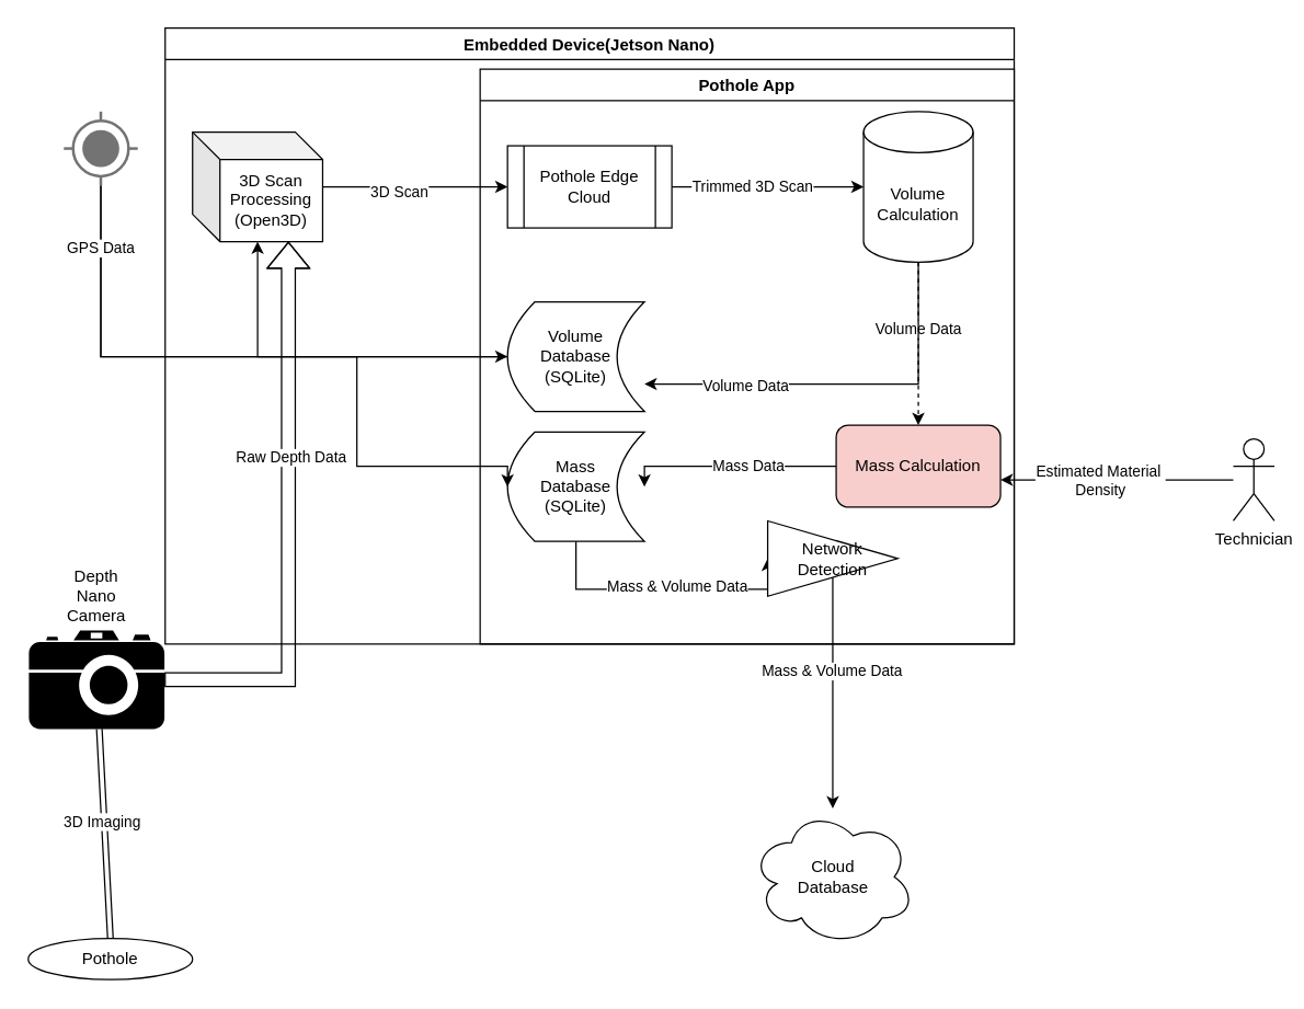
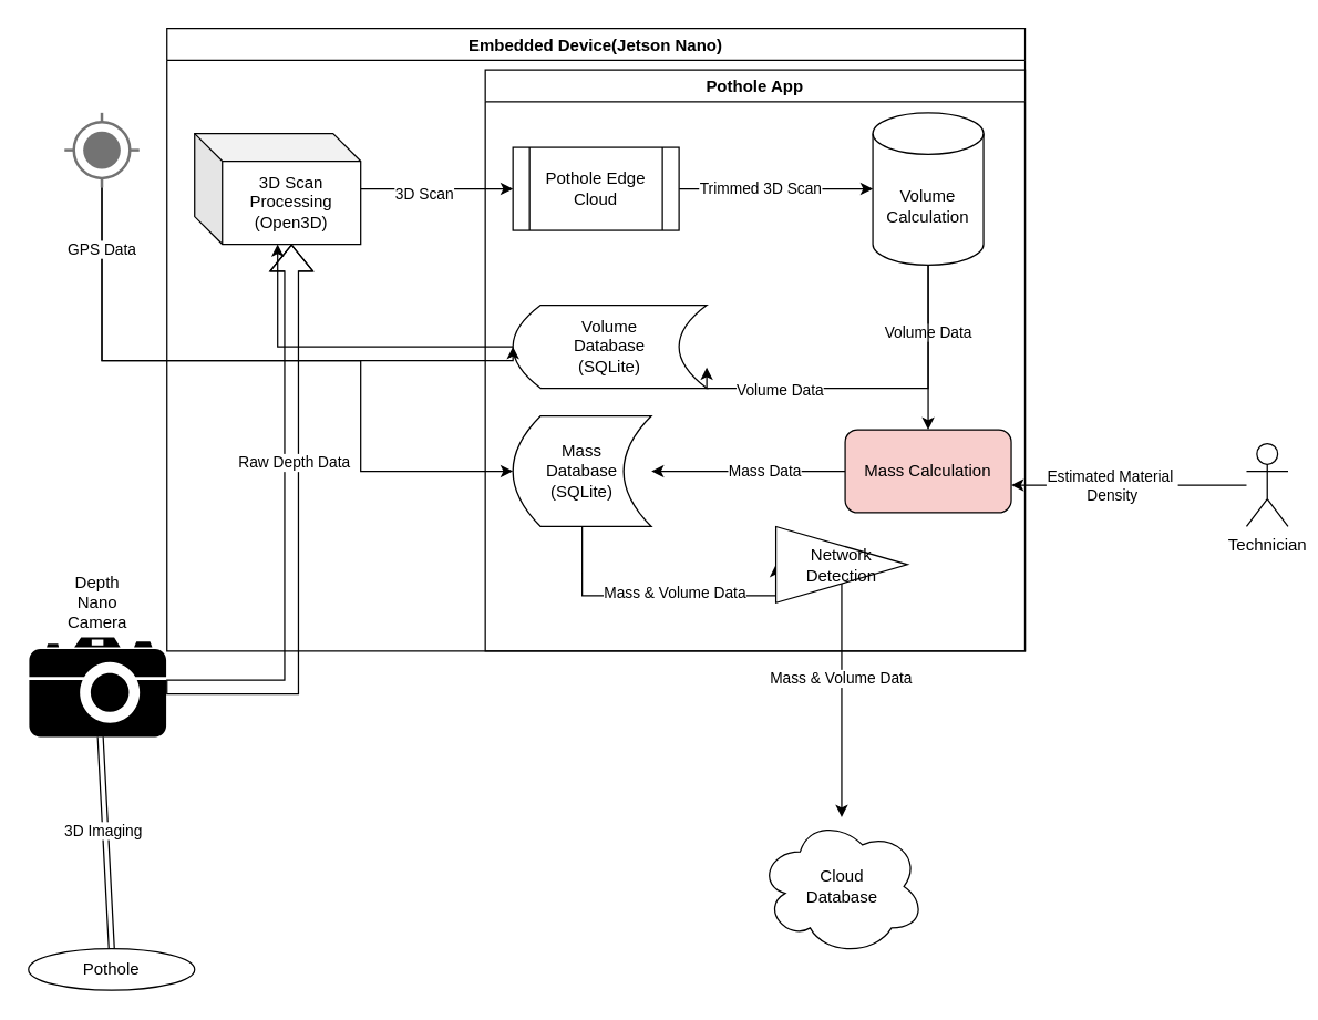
- <mxCell id="11" value="3D Scan Processing&lt;br&gt;(Open3D)" style="shape=cube;whiteSpace=wrap;html=1;boundedLbl=1;backgroundOutline=1;darkOpacity=0.05;darkOpacity2=0.1;" parent="1" vertex="1"><mxGeometry x="140" y="96" width="95" height="80" as="geometry" /></mxCell>
+ <mxCell id="11" value="3D Scan Processing&lt;br&gt;(Open3D)" style="shape=cube;whiteSpace=wrap;html=1;boundedLbl=1;backgroundOutline=1;darkOpacity=0.05;darkOpacity2=0.1;" parent="1" vertex="1"><mxGeometry x="140" y="96" width="120" height="80" as="geometry" /></mxCell>
- <mxCell id="25" value="Volume &lt;br&gt;Database&lt;br&gt;(SQLite)" style="shape=dataStorage;whiteSpace=wrap;html=1;fixedSize=1;" parent="20" vertex="1"><mxGeometry x="250" y="200" width="100" height="80" as="geometry" /></mxCell>
+ <mxCell id="25" value="Volume &lt;br&gt;Database&lt;br&gt;(SQLite)" style="shape=dataStorage;whiteSpace=wrap;html=1;fixedSize=1;" parent="20" vertex="1"><mxGeometry x="250" y="200" width="140" height="60" as="geometry" /></mxCell>
- <mxCell id="15" style="edgeStyle=orthogonalEdgeStyle;rounded=0;orthogonalLoop=1;jettySize=auto;html=1;entryX=0.5;entryY=0;entryDx=0;entryDy=0;elbow=vertical;dashed=1;" parent="1" source="19" target="23" edge="1"><mxGeometry relative="1" as="geometry" /></mxCell>
+ <mxCell id="15" style="edgeStyle=orthogonalEdgeStyle;rounded=0;orthogonalLoop=1;jettySize=auto;html=1;entryX=0.5;entryY=0;entryDx=0;entryDy=0;elbow=vertical;" parent="1" source="19" target="23" edge="1"><mxGeometry relative="1" as="geometry" /></mxCell>
- <mxCell id="28" value="Mass&lt;br&gt;Database&lt;br&gt;(SQLite)" style="shape=dataStorage;whiteSpace=wrap;html=1;fixedSize=1;" parent="20" vertex="1"><mxGeometry x="250" y="295" width="100" height="80" as="geometry" /></mxCell>
+ <mxCell id="28" value="Mass&lt;br&gt;Database&lt;br&gt;(SQLite)" style="shape=dataStorage;whiteSpace=wrap;html=1;fixedSize=1;" parent="20" vertex="1"><mxGeometry x="250" y="280" width="100" height="80" as="geometry" /></mxCell>
